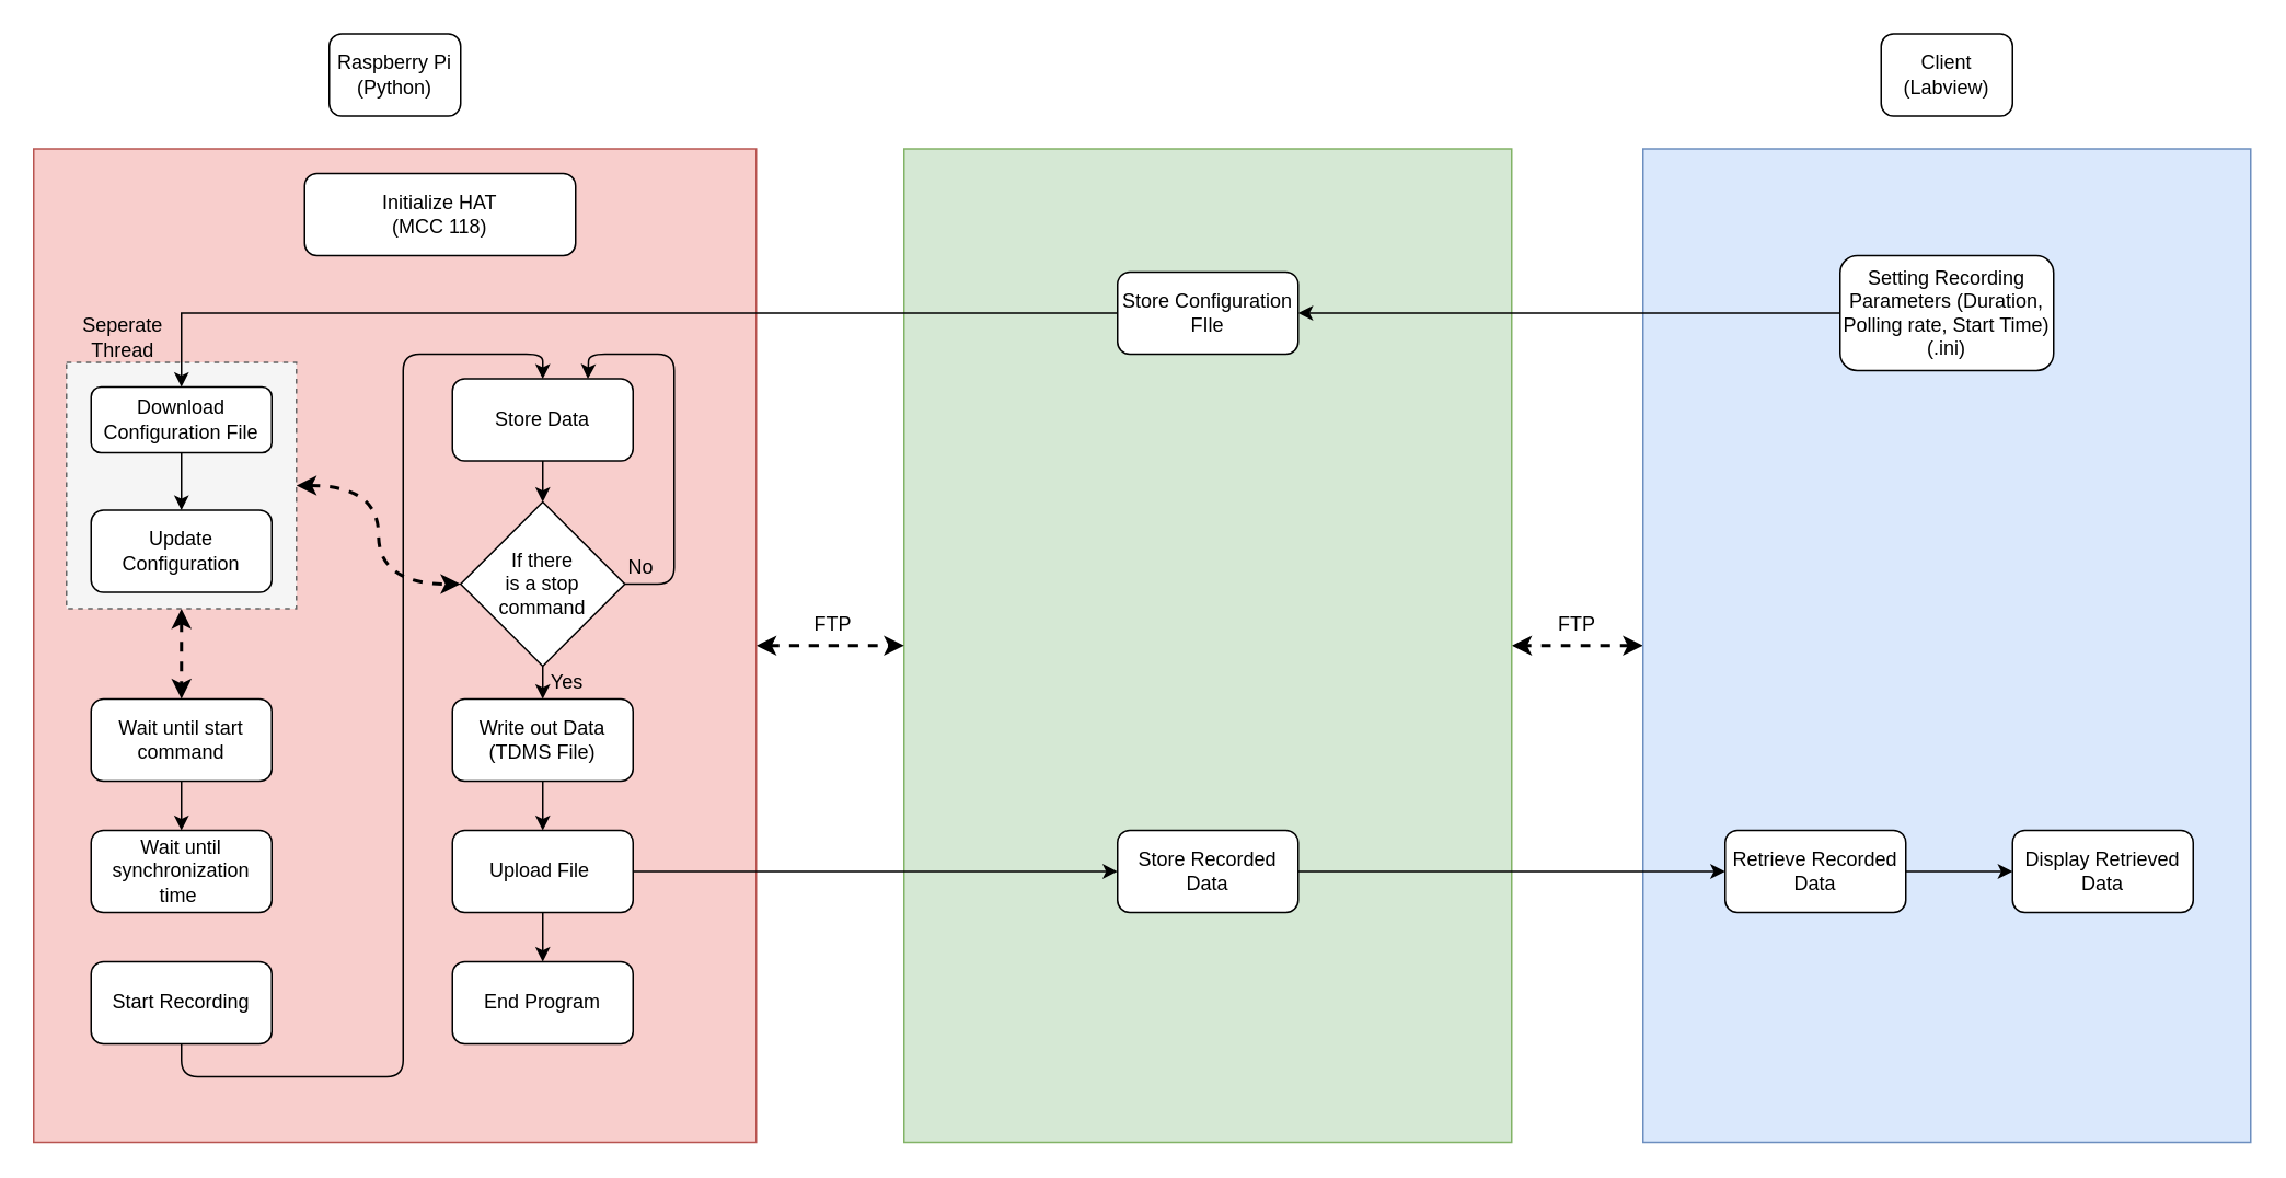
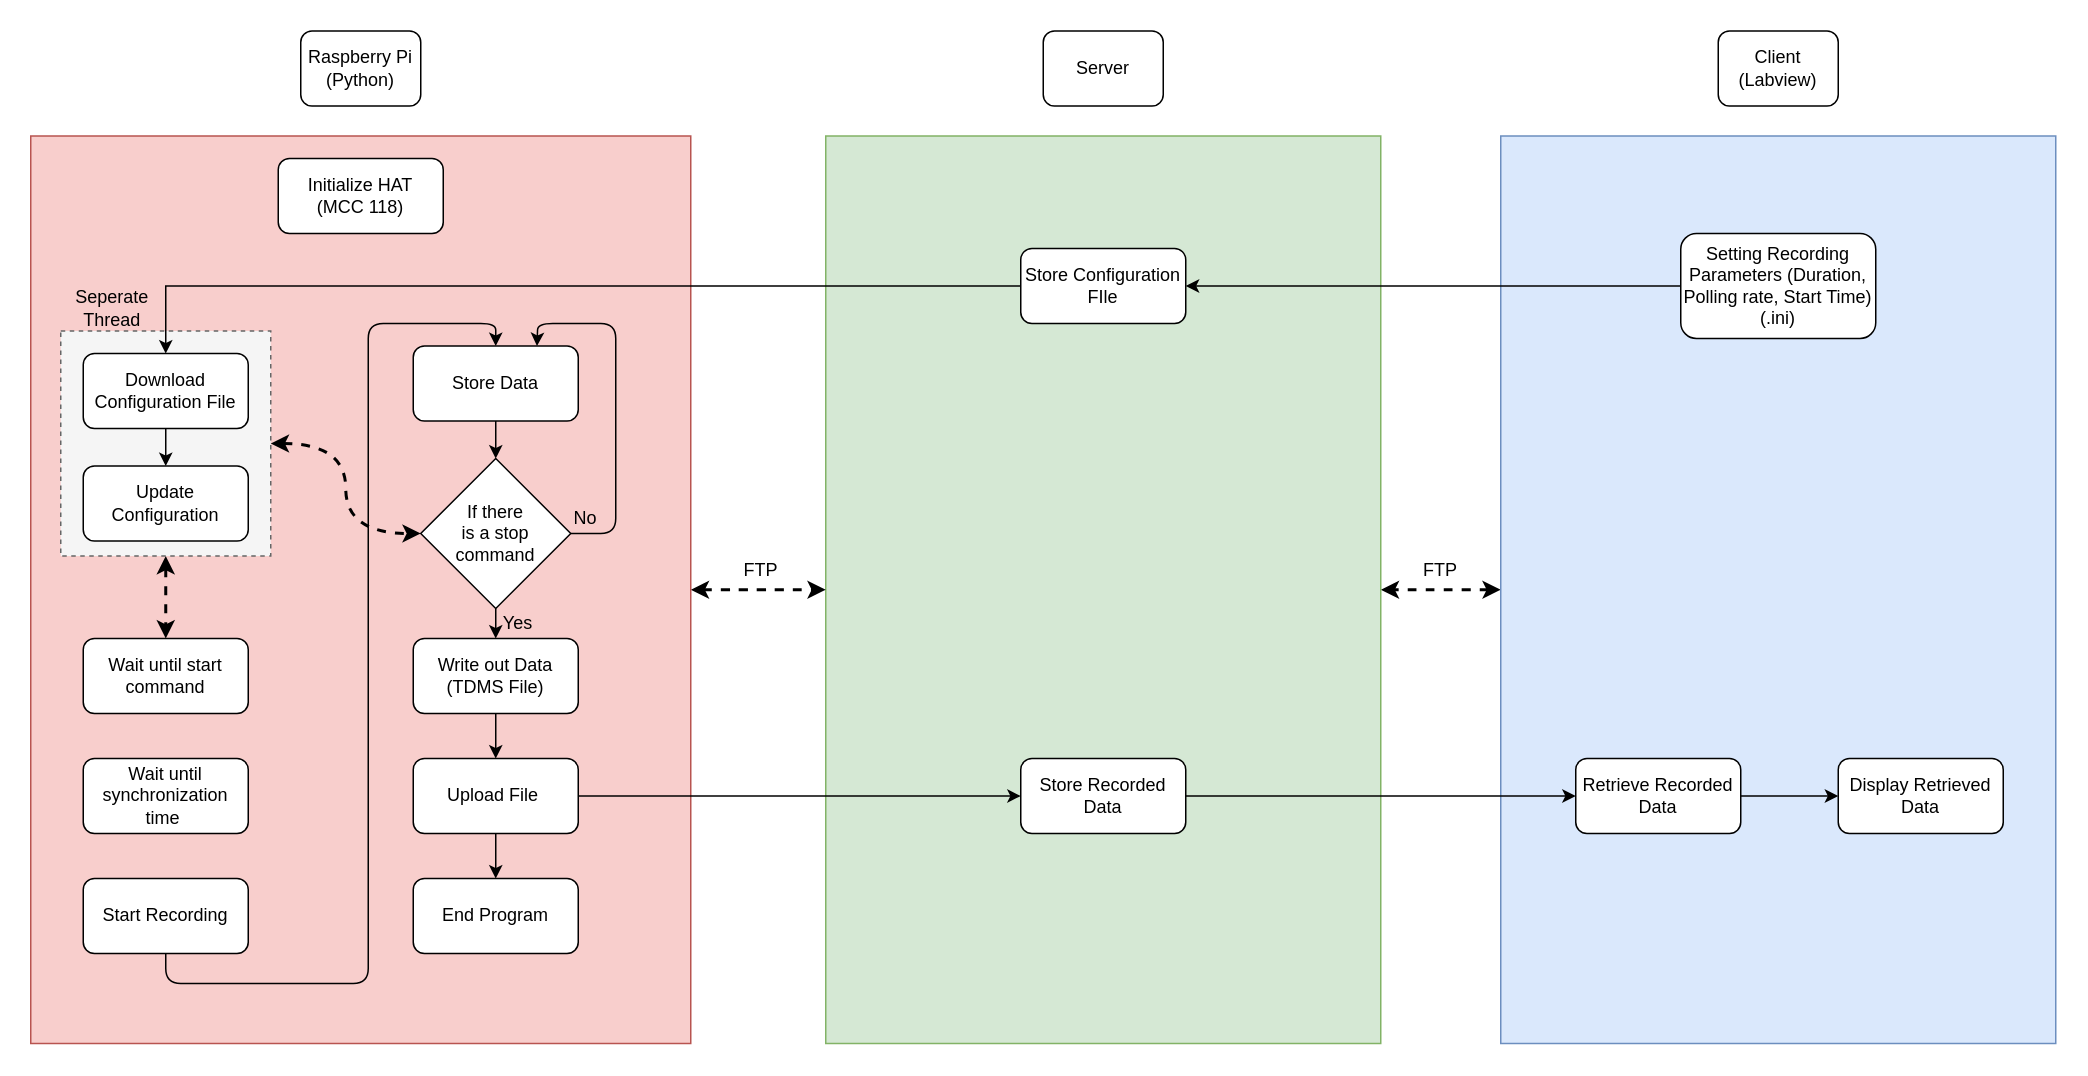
+ <mxCell id="42" value="Server" style="rounded=1;whiteSpace=wrap;html=1;" vertex="1" parent="1"><mxGeometry x="695" y="20" width="80" height="50" as="geometry" /></mxCell>
- <mxCell id="15" value="Initialize HAT &lt;br&gt;(MCC 118)" style="rounded=1;whiteSpace=wrap;html=1;" parent="1" vertex="1"><mxGeometry x="185" y="105" width="165" height="50" as="geometry" /></mxCell>
+ <mxCell id="15" value="Initialize HAT &lt;br&gt;(MCC 118)" style="rounded=1;whiteSpace=wrap;html=1;" parent="1" vertex="1"><mxGeometry x="185" y="105" width="110" height="50" as="geometry" /></mxCell>
- <mxCell id="13" value="Download Configuration File" style="rounded=1;whiteSpace=wrap;html=1;" parent="1" vertex="1"><mxGeometry x="55" y="235" width="110" height="40" as="geometry" /></mxCell>
+ <mxCell id="13" value="Download Configuration File" style="rounded=1;whiteSpace=wrap;html=1;" parent="1" vertex="1"><mxGeometry x="55" y="235" width="110" height="50" as="geometry" /></mxCell>
- <mxCell id="18" value="" style="endArrow=classic;html=1;exitX=0.5;exitY=1;exitDx=0;exitDy=0;entryX=0.5;entryY=0;entryDx=0;entryDy=0;" parent="1" source="19" target="17" edge="1"><mxGeometry width="50" height="50" relative="1" as="geometry"><mxPoint x="190" y="525" as="sourcePoint" /><mxPoint x="715" y="485" as="targetPoint" /></mxGeometry></mxCell>
